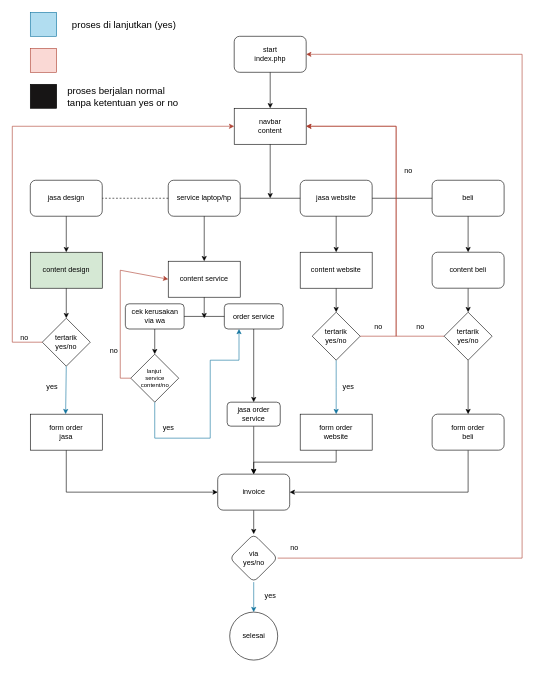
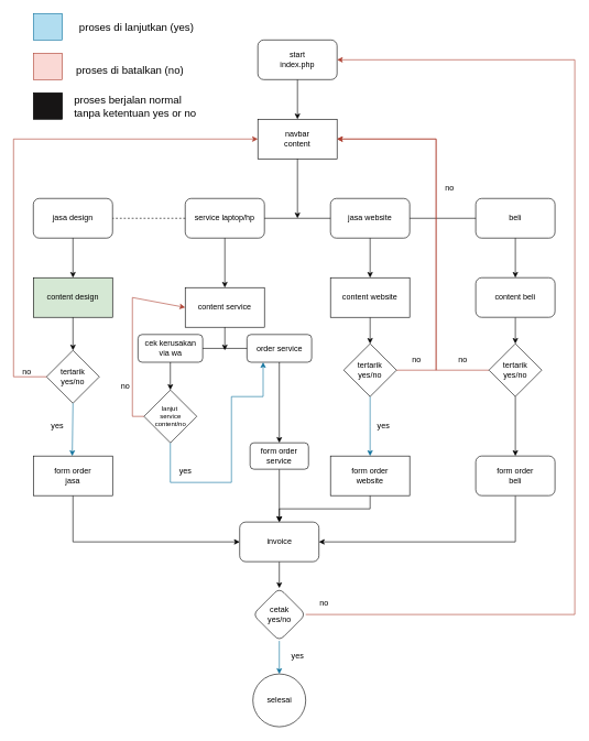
+ <mxCell id="71" value="proses di batalkan (no)" style="text;html=1;align=center;verticalAlign=middle;resizable=0;points=[];autosize=1;strokeColor=none;fillColor=none;fontFamily=Helvetica;fontSize=16;fontColor=default;" vertex="1" parent="66"><mxGeometry x="51" y="70" width="190" height="30" as="geometry" /></mxCell>
- <mxCell id="37" value="jasa order service" style="rounded=1;whiteSpace=wrap;html=1;" vertex="1" parent="1"><mxGeometry x="378.25" y="670" width="88.5" height="40" as="geometry" /></mxCell>
+ <mxCell id="37" value="form order service" style="rounded=1;whiteSpace=wrap;html=1;" vertex="1" parent="1"><mxGeometry x="378.25" y="670" width="88.5" height="40" as="geometry" /></mxCell>
- <mxCell id="62" value="via&lt;div&gt;yes/no&lt;/div&gt;" style="rhombus;whiteSpace=wrap;html=1;rounded=1;strokeColor=default;align=center;verticalAlign=middle;fontFamily=Helvetica;fontSize=12;fontColor=default;fillColor=default;" vertex="1" parent="1"><mxGeometry x="382.5" y="890" width="80" height="80" as="geometry" /></mxCell>
+ <mxCell id="62" value="cetak&lt;div&gt;yes/no&lt;/div&gt;" style="rhombus;whiteSpace=wrap;html=1;rounded=1;strokeColor=default;align=center;verticalAlign=middle;fontFamily=Helvetica;fontSize=12;fontColor=default;fillColor=default;" vertex="1" parent="1"><mxGeometry x="382.5" y="890" width="80" height="80" as="geometry" /></mxCell>
